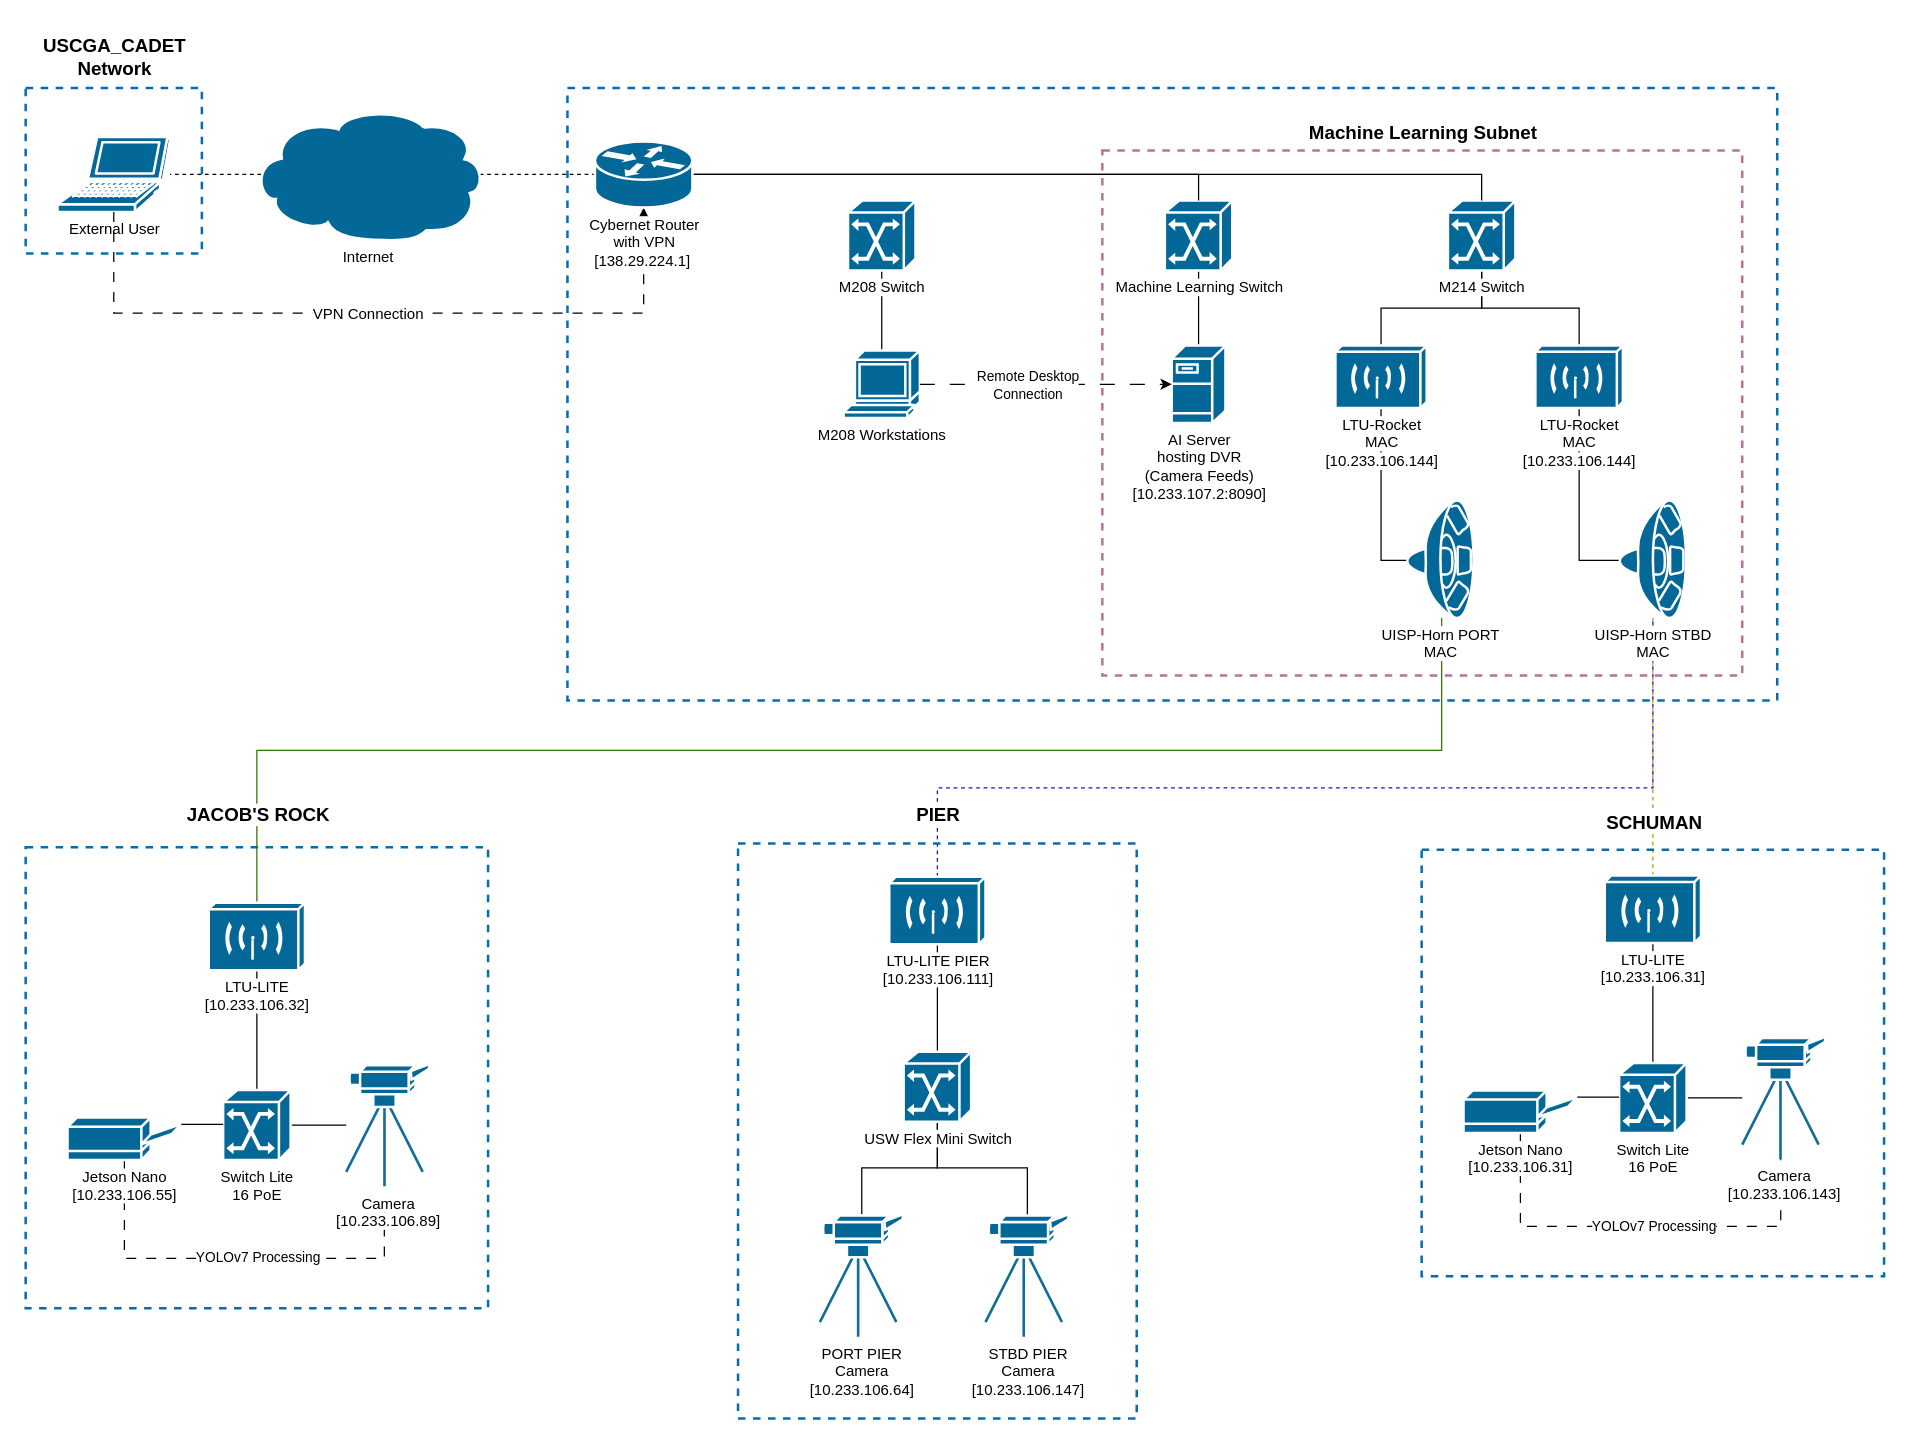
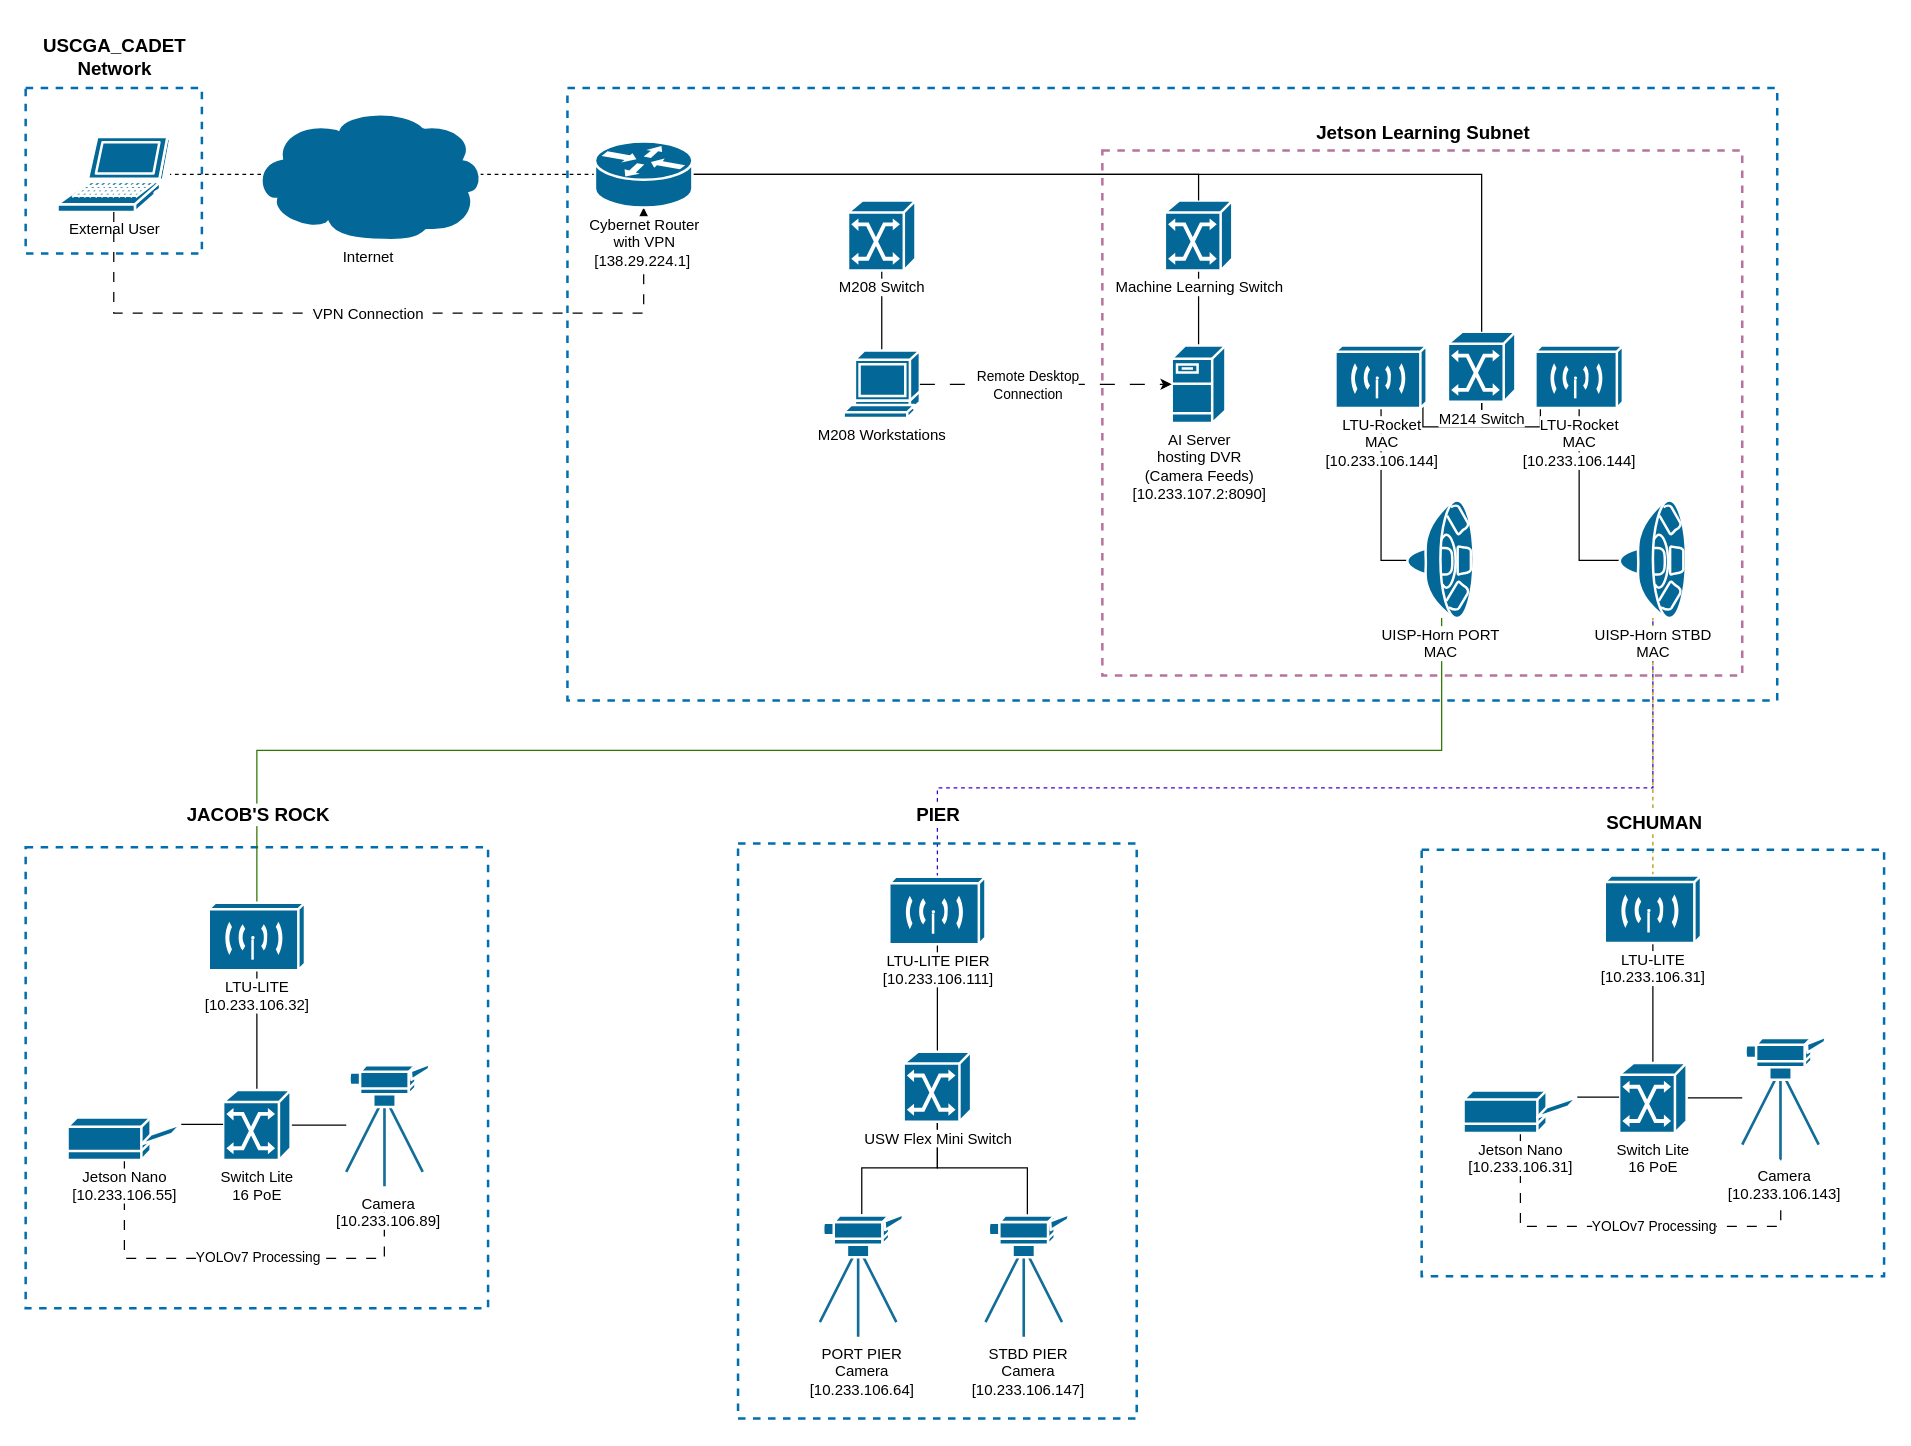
- <mxCell id="66" value="&lt;font style=&quot;font-size: 15px;&quot;&gt;Machine Learning Subnet&lt;/font&gt;" style="text;html=1;align=center;verticalAlign=middle;resizable=0;points=[];autosize=1;strokeColor=none;fillColor=none;fontStyle=1" vertex="1" parent="1"><mxGeometry x="1032.5" y="90" width="210" height="30" as="geometry" /></mxCell>
+ <mxCell id="66" value="&lt;font style=&quot;font-size: 15px;&quot;&gt;Jetson Learning Subnet&lt;/font&gt;" style="text;html=1;align=center;verticalAlign=middle;resizable=0;points=[];autosize=1;strokeColor=none;fillColor=none;fontStyle=1" vertex="1" parent="1"><mxGeometry x="1032.5" y="90" width="210" height="30" as="geometry" /></mxCell>
- <mxCell id="32" value="&lt;span style=&quot;background-color: rgb(255, 255, 255);&quot;&gt;M214 Switch&lt;/span&gt;" style="shape=mxgraph.cisco.switches.atm_switch;sketch=0;html=1;pointerEvents=1;dashed=0;fillColor=#036897;strokeColor=#ffffff;strokeWidth=2;verticalLabelPosition=bottom;verticalAlign=top;align=center;outlineConnect=0;" vertex="1" parent="1"><mxGeometry x="1158" y="160" width="54" height="56" as="geometry" /></mxCell>
+ <mxCell id="32" value="&lt;span style=&quot;background-color: rgb(255, 255, 255);&quot;&gt;M214 Switch&lt;/span&gt;" style="shape=mxgraph.cisco.switches.atm_switch;sketch=0;html=1;pointerEvents=1;dashed=0;fillColor=#036897;strokeColor=#ffffff;strokeWidth=2;verticalLabelPosition=bottom;verticalAlign=top;align=center;outlineConnect=0;" vertex="1" parent="1"><mxGeometry x="1158" y="265" width="54" height="56" as="geometry" /></mxCell>
